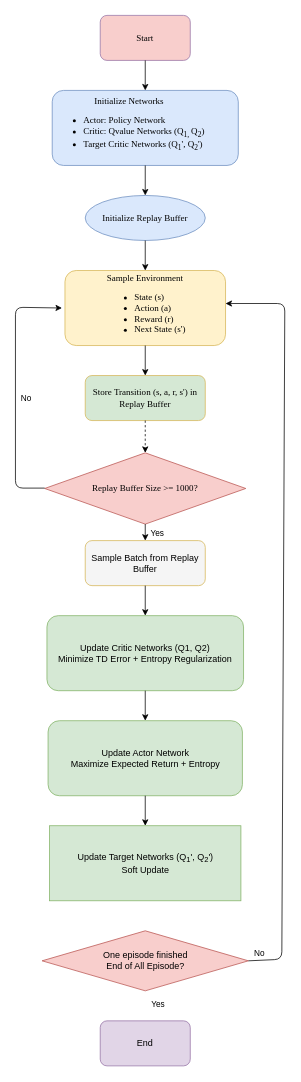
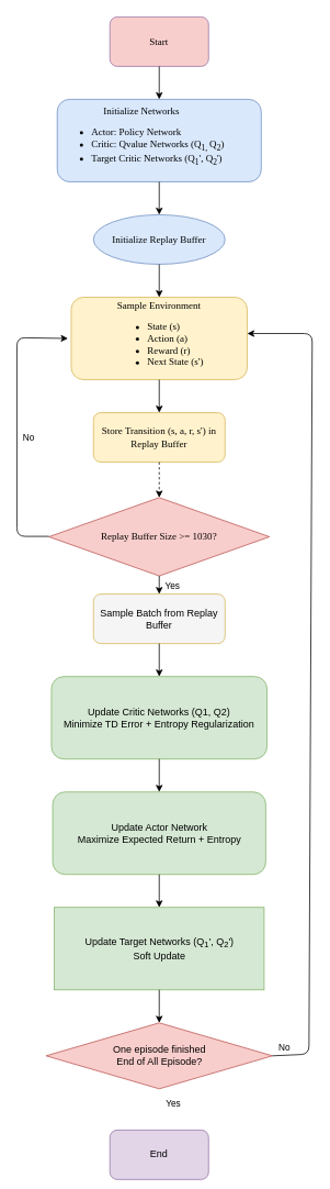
- <mxCell id="6" value="Store Transition (s, a, r, s') in Replay Buffer" style="rounded=1;whiteSpace=wrap;html=1;fillColor=#d5e8d4;strokeColor=#d6b656;fontFamily=Poppins;fontSource=https%3A%2F%2Ffonts.googleapis.com%2Fcss%3Ffamily%3DPoppins;" parent="1" vertex="1"><mxGeometry x="113" y="500" width="160" height="60" as="geometry" /></mxCell>
+ <mxCell id="6" value="Store Transition (s, a, r, s') in Replay Buffer" style="rounded=1;whiteSpace=wrap;html=1;fillColor=#fff2cc;strokeColor=#d6b656;fontFamily=Poppins;fontSource=https%3A%2F%2Ffonts.googleapis.com%2Fcss%3Ffamily%3DPoppins;" parent="1" vertex="1"><mxGeometry x="113" y="500" width="160" height="60" as="geometry" /></mxCell>
- <mxCell id="7" value="Replay Buffer Size &amp;gt;= 1000?" style="rhombus;whiteSpace=wrap;html=1;fillColor=#f8cecc;strokeColor=#b85450;fontFamily=Poppins;fontSource=https%3A%2F%2Ffonts.googleapis.com%2Fcss%3Ffamily%3DPoppins;" parent="1" vertex="1"><mxGeometry x="59" y="603" width="268" height="95" as="geometry" /></mxCell>
+ <mxCell id="7" value="Replay Buffer Size &amp;gt;= 1030?" style="rhombus;whiteSpace=wrap;html=1;fillColor=#f8cecc;strokeColor=#b85450;fontFamily=Poppins;fontSource=https%3A%2F%2Ffonts.googleapis.com%2Fcss%3Ffamily%3DPoppins;" parent="1" vertex="1"><mxGeometry x="59" y="603" width="268" height="95" as="geometry" /></mxCell>
+ <mxCell id="28" value="" style="endArrow=classic;html=1;" parent="1" source="13" target="14" edge="1"><mxGeometry width="50" height="50" relative="1" as="geometry"><mxPoint x="193" y="1200" as="sourcePoint" /><mxPoint x="193" y="1240" as="targetPoint" /></mxGeometry></mxCell>
- <mxCell id="17" value="End" style="rounded=1;whiteSpace=wrap;html=1;fillColor=#e1d5e7;strokeColor=#9673a6;" parent="1" vertex="1"><mxGeometry x="133" y="1360" width="120" height="60" as="geometry" /></mxCell>
+ <mxCell id="17" value="End" style="rounded=1;whiteSpace=wrap;html=1;fillColor=#e1d5e7;strokeColor=#9673a6;" parent="1" vertex="1"><mxGeometry x="133" y="1370" width="120" height="60" as="geometry" /></mxCell>
